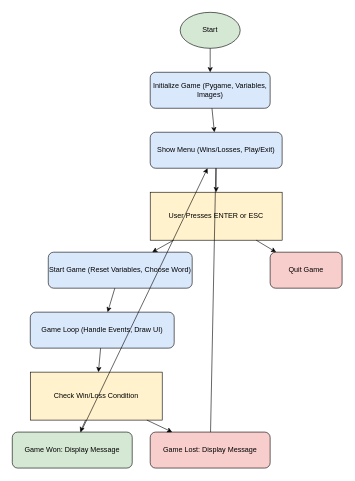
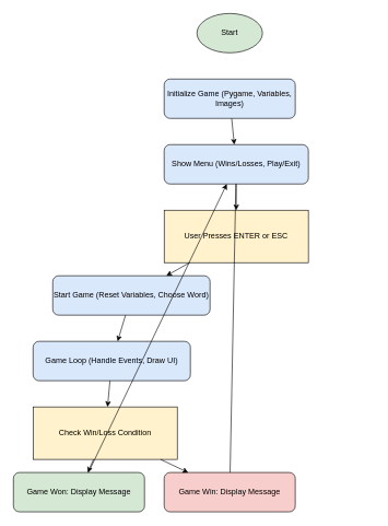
- <mxCell id="4" edge="1" parent="1" source="2" target="3"><mxGeometry relative="1" as="geometry" /></mxCell>
- <mxCell id="12" edge="1" parent="1" source="7" target="11"><mxGeometry relative="1" as="geometry" /></mxCell>
- <mxCell id="11" value="Quit Game" style="rounded=1;whiteSpace=wrap;fillColor=#F8CECC" vertex="1" parent="1"><mxGeometry x="450" y="420" width="120" height="60" as="geometry" /></mxCell>
- <mxCell id="19" value="Game Lost: Display Message" style="rounded=1;whiteSpace=wrap;fillColor=#F8CECC" vertex="1" parent="1"><mxGeometry x="250" y="720" width="200" height="60" as="geometry" /></mxCell>
+ <mxCell id="19" value="Game Win: Display Message" style="rounded=1;whiteSpace=wrap;fillColor=#F8CECC" vertex="1" parent="1"><mxGeometry x="250" y="720" width="200" height="60" as="geometry" /></mxCell>
